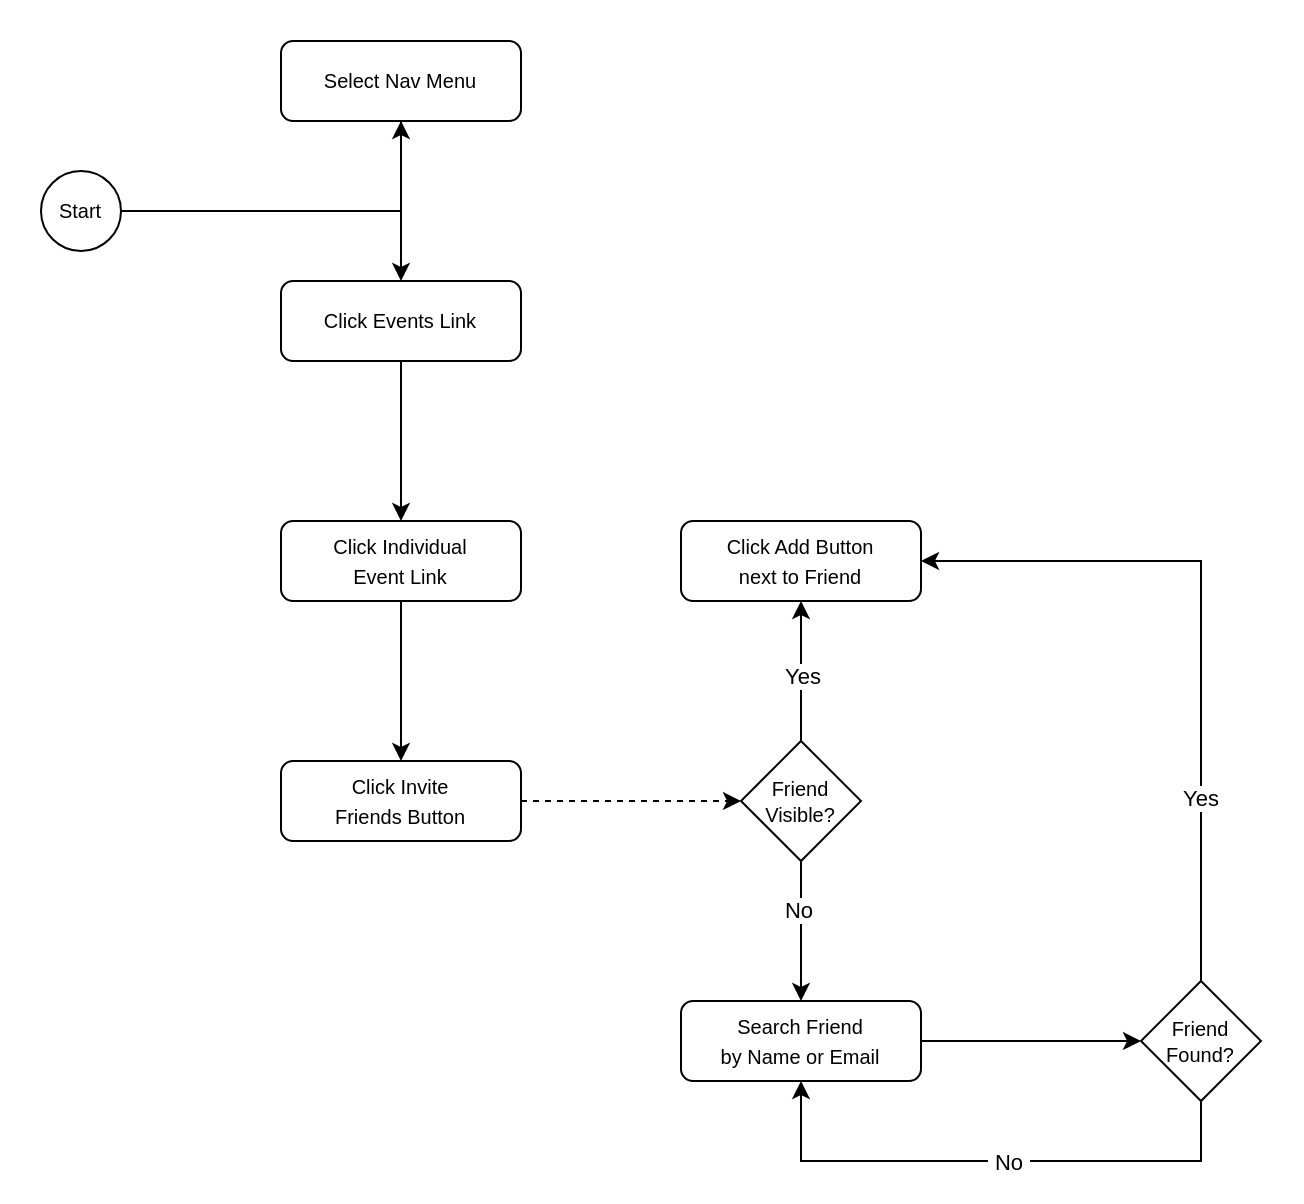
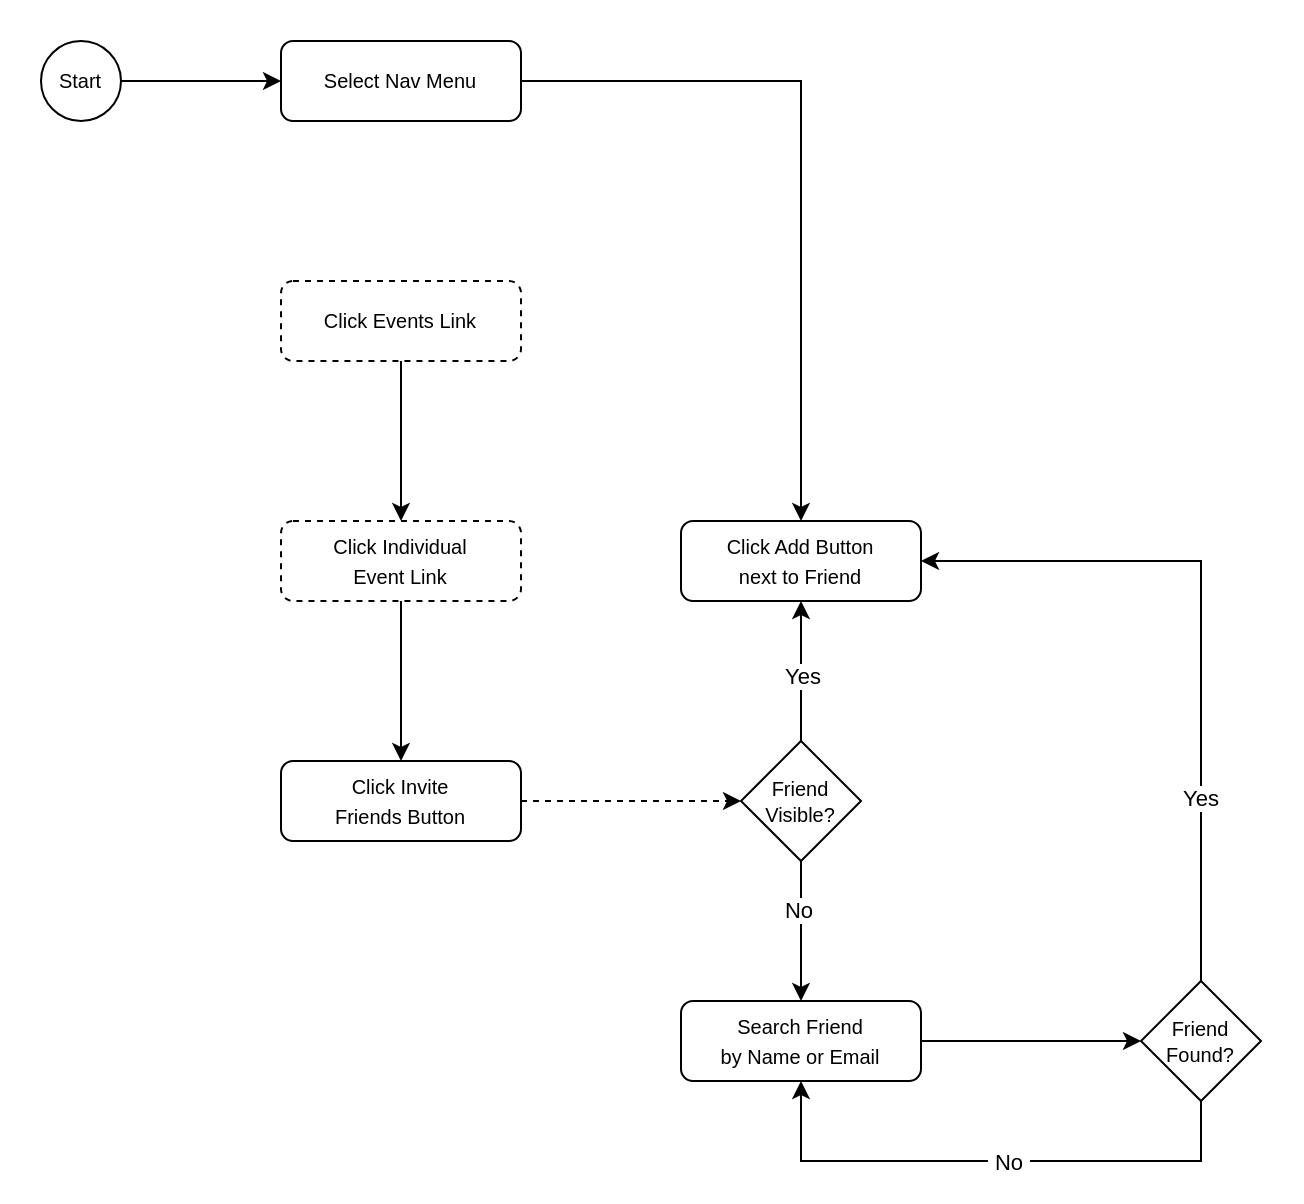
- <mxCell id="3" value="&lt;p style=&quot;line-height: 90%;&quot;&gt;&lt;font style=&quot;font-size: 10px;&quot;&gt;Start&lt;/font&gt;&lt;/p&gt;" style="ellipse;whiteSpace=wrap;html=1;aspect=fixed;" vertex="1" parent="1"><mxGeometry x="20" y="85" width="40" height="40" as="geometry" /></mxCell>
+ <mxCell id="3" value="&lt;p style=&quot;line-height: 90%;&quot;&gt;&lt;font style=&quot;font-size: 10px;&quot;&gt;Start&lt;/font&gt;&lt;/p&gt;" style="ellipse;whiteSpace=wrap;html=1;aspect=fixed;" vertex="1" parent="1"><mxGeometry x="20" y="20" width="40" height="40" as="geometry" /></mxCell>
- <mxCell id="4" value="" style="edgeStyle=orthogonalEdgeStyle;rounded=0;orthogonalLoop=1;jettySize=auto;html=1;" edge="1" parent="1" source="5" target="7"><mxGeometry relative="1" as="geometry" /></mxCell>
+ <mxCell id="4" value="" style="edgeStyle=orthogonalEdgeStyle;rounded=0;orthogonalLoop=1;jettySize=auto;html=1;" edge="1" parent="1" source="5" target="17"><mxGeometry relative="1" as="geometry" /></mxCell>
- <mxCell id="7" value="&lt;font style=&quot;font-size: 10px;&quot;&gt;Click Events&amp;nbsp;Link&lt;/font&gt;" style="rounded=1;whiteSpace=wrap;html=1;" vertex="1" parent="1"><mxGeometry x="140" y="140" width="120" height="40" as="geometry" /></mxCell>
+ <mxCell id="7" value="&lt;font style=&quot;font-size: 10px;&quot;&gt;Click Events&amp;nbsp;Link&lt;/font&gt;" style="rounded=1;whiteSpace=wrap;html=1;dashed=1;" vertex="1" parent="1"><mxGeometry x="140" y="140" width="120" height="40" as="geometry" /></mxCell>
- <mxCell id="9" value="&lt;font style=&quot;font-size: 10px;&quot;&gt;Click Individual&lt;br&gt;Event Link&lt;/font&gt;" style="rounded=1;whiteSpace=wrap;html=1;" vertex="1" parent="1"><mxGeometry x="140" y="260" width="120" height="40" as="geometry" /></mxCell>
+ <mxCell id="9" value="&lt;font style=&quot;font-size: 10px;&quot;&gt;Click Individual&lt;br&gt;Event Link&lt;/font&gt;" style="rounded=1;whiteSpace=wrap;html=1;dashed=1;" vertex="1" parent="1"><mxGeometry x="140" y="260" width="120" height="40" as="geometry" /></mxCell>
